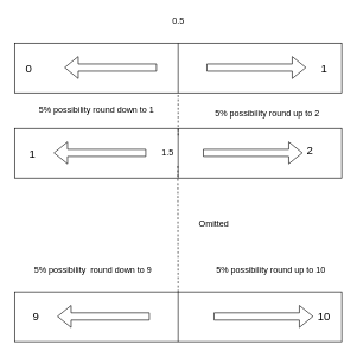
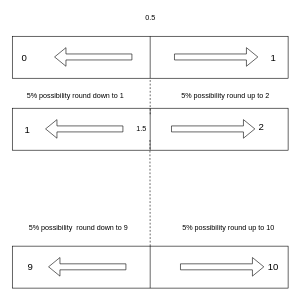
- <mxCell id="19" value="5% possibility&amp;nbsp;round down to 1" style="text;html=1;align=center;verticalAlign=middle;resizable=0;points=[];;autosize=1;" vertex="1" parent="1"><mxGeometry x="45" y="145" width="180" height="20" as="geometry" /></mxCell>
+ <mxCell id="19" value="5% possibility&amp;nbsp;round down to 1" style="text;html=1;align=center;verticalAlign=middle;resizable=0;points=[];;autosize=1;" vertex="1" parent="1"><mxGeometry x="35" y="150" width="180" height="20" as="geometry" /></mxCell>
- <mxCell id="23" value="Omitted" style="text;html=1;align=center;verticalAlign=middle;resizable=0;points=[];;autosize=1;" vertex="1" parent="1"><mxGeometry x="270" y="304" width="60" height="20" as="geometry" /></mxCell>
